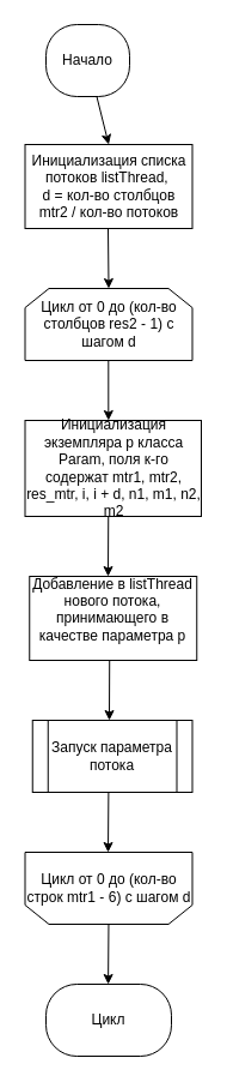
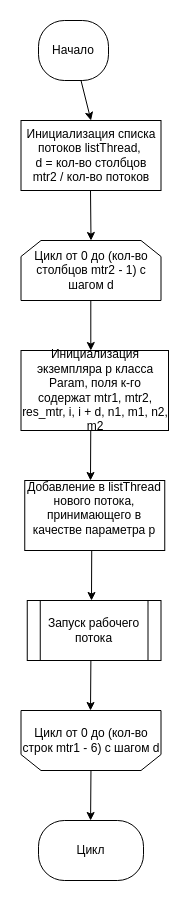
- <mxCell id="6" value="&lt;span&gt;Цикл от 0 до (&lt;/span&gt;кол-во столбцов res2&lt;span&gt;&amp;nbsp;- 1) с шагом d&lt;/span&gt;" style="shape=loopLimit;whiteSpace=wrap;html=1;" parent="1" vertex="1"><mxGeometry x="20.5" y="240" width="140" height="60" as="geometry" /></mxCell>
+ <mxCell id="6" value="&lt;span&gt;Цикл от 0 до (&lt;/span&gt;кол-во столбцов mtr2&lt;span&gt;&amp;nbsp;- 1) с шагом d&lt;/span&gt;" style="shape=loopLimit;whiteSpace=wrap;html=1;" parent="1" vertex="1"><mxGeometry x="20.5" y="240" width="140" height="60" as="geometry" /></mxCell>
- <mxCell id="11" value="Запуск параметра потока" style="shape=process;whiteSpace=wrap;html=1;backgroundOutline=1;" vertex="1" parent="1"><mxGeometry x="26.75" y="600" width="133.75" height="60" as="geometry" /></mxCell>
+ <mxCell id="11" value="Запуск рабочего потока" style="shape=process;whiteSpace=wrap;html=1;backgroundOutline=1;" vertex="1" parent="1"><mxGeometry x="26.75" y="600" width="133.75" height="60" as="geometry" /></mxCell>
